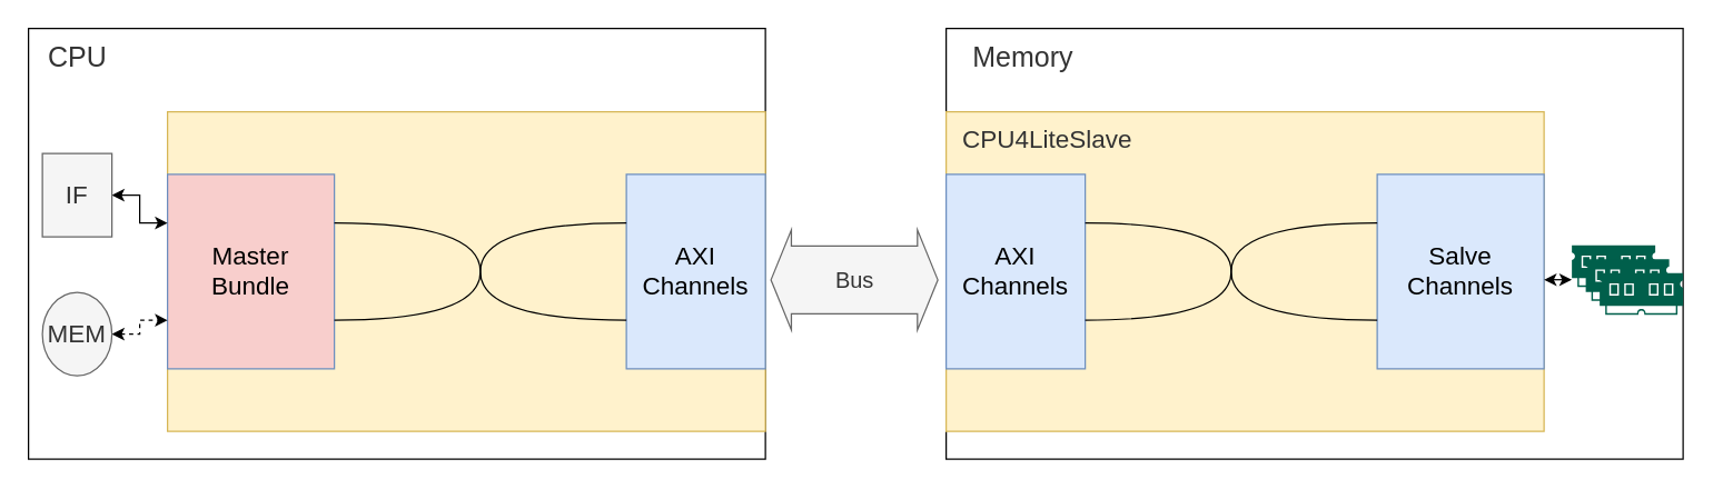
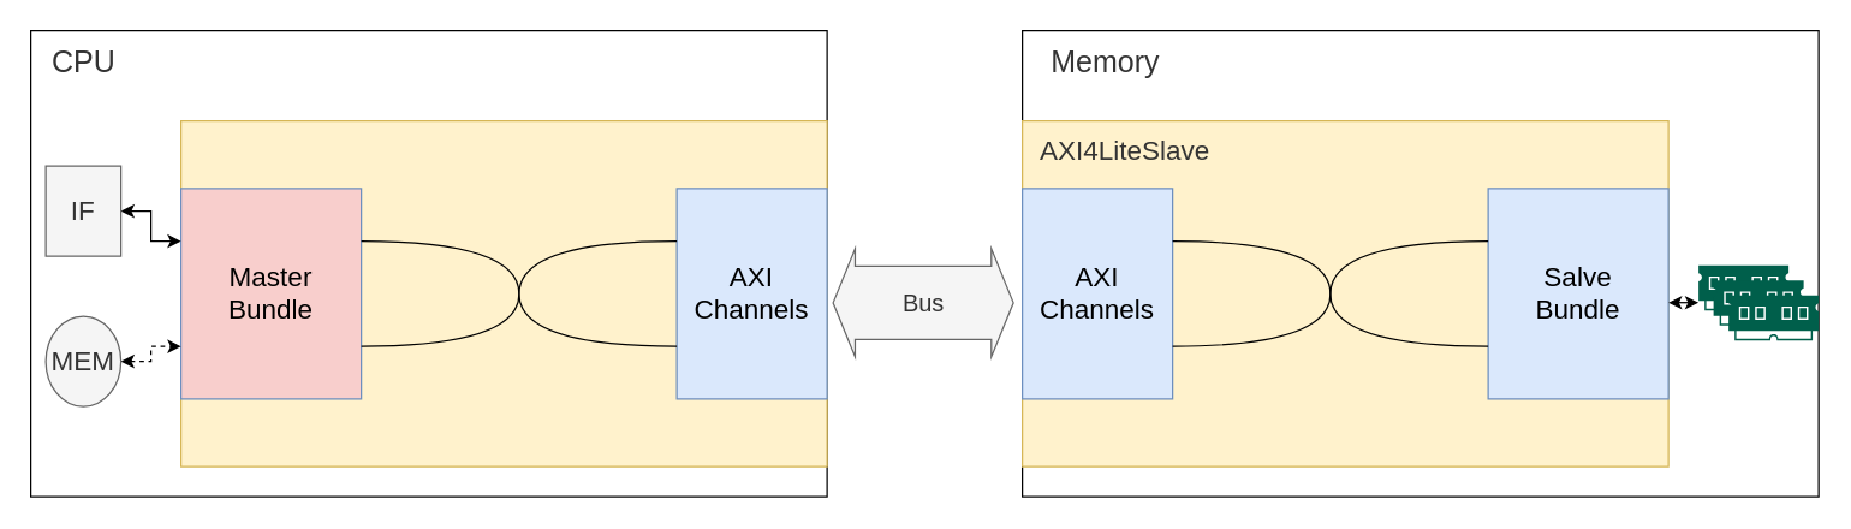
- <mxCell id="14" value="CPU4LiteSlave" style="text;html=1;align=left;verticalAlign=middle;resizable=0;points=[];autosize=1;strokeColor=none;fillColor=none;fontFamily=Helvetica;fontSize=18;fontColor=#333333;" vertex="1" parent="1"><mxGeometry x="690" y="80" width="140" height="40" as="geometry" /></mxCell>
+ <mxCell id="14" value="AXI4LiteSlave" style="text;html=1;align=left;verticalAlign=middle;resizable=0;points=[];autosize=1;strokeColor=none;fillColor=none;fontFamily=Helvetica;fontSize=18;fontColor=#333333;" vertex="1" parent="1"><mxGeometry x="690" y="80" width="140" height="40" as="geometry" /></mxCell>
- <mxCell id="10" value="&lt;span style=&quot;font-size: 18px;&quot;&gt;Salve&lt;br&gt;Channels&lt;/span&gt;" style="rounded=0;whiteSpace=wrap;html=1;fillColor=#dae8fc;strokeColor=#6c8ebf;" vertex="1" parent="1"><mxGeometry x="990" y="125" width="120" height="140" as="geometry" /></mxCell>
+ <mxCell id="10" value="&lt;span style=&quot;font-size: 18px;&quot;&gt;Salve&lt;br&gt;Bundle&lt;/span&gt;" style="rounded=0;whiteSpace=wrap;html=1;fillColor=#dae8fc;strokeColor=#6c8ebf;" vertex="1" parent="1"><mxGeometry x="990" y="125" width="120" height="140" as="geometry" /></mxCell>
